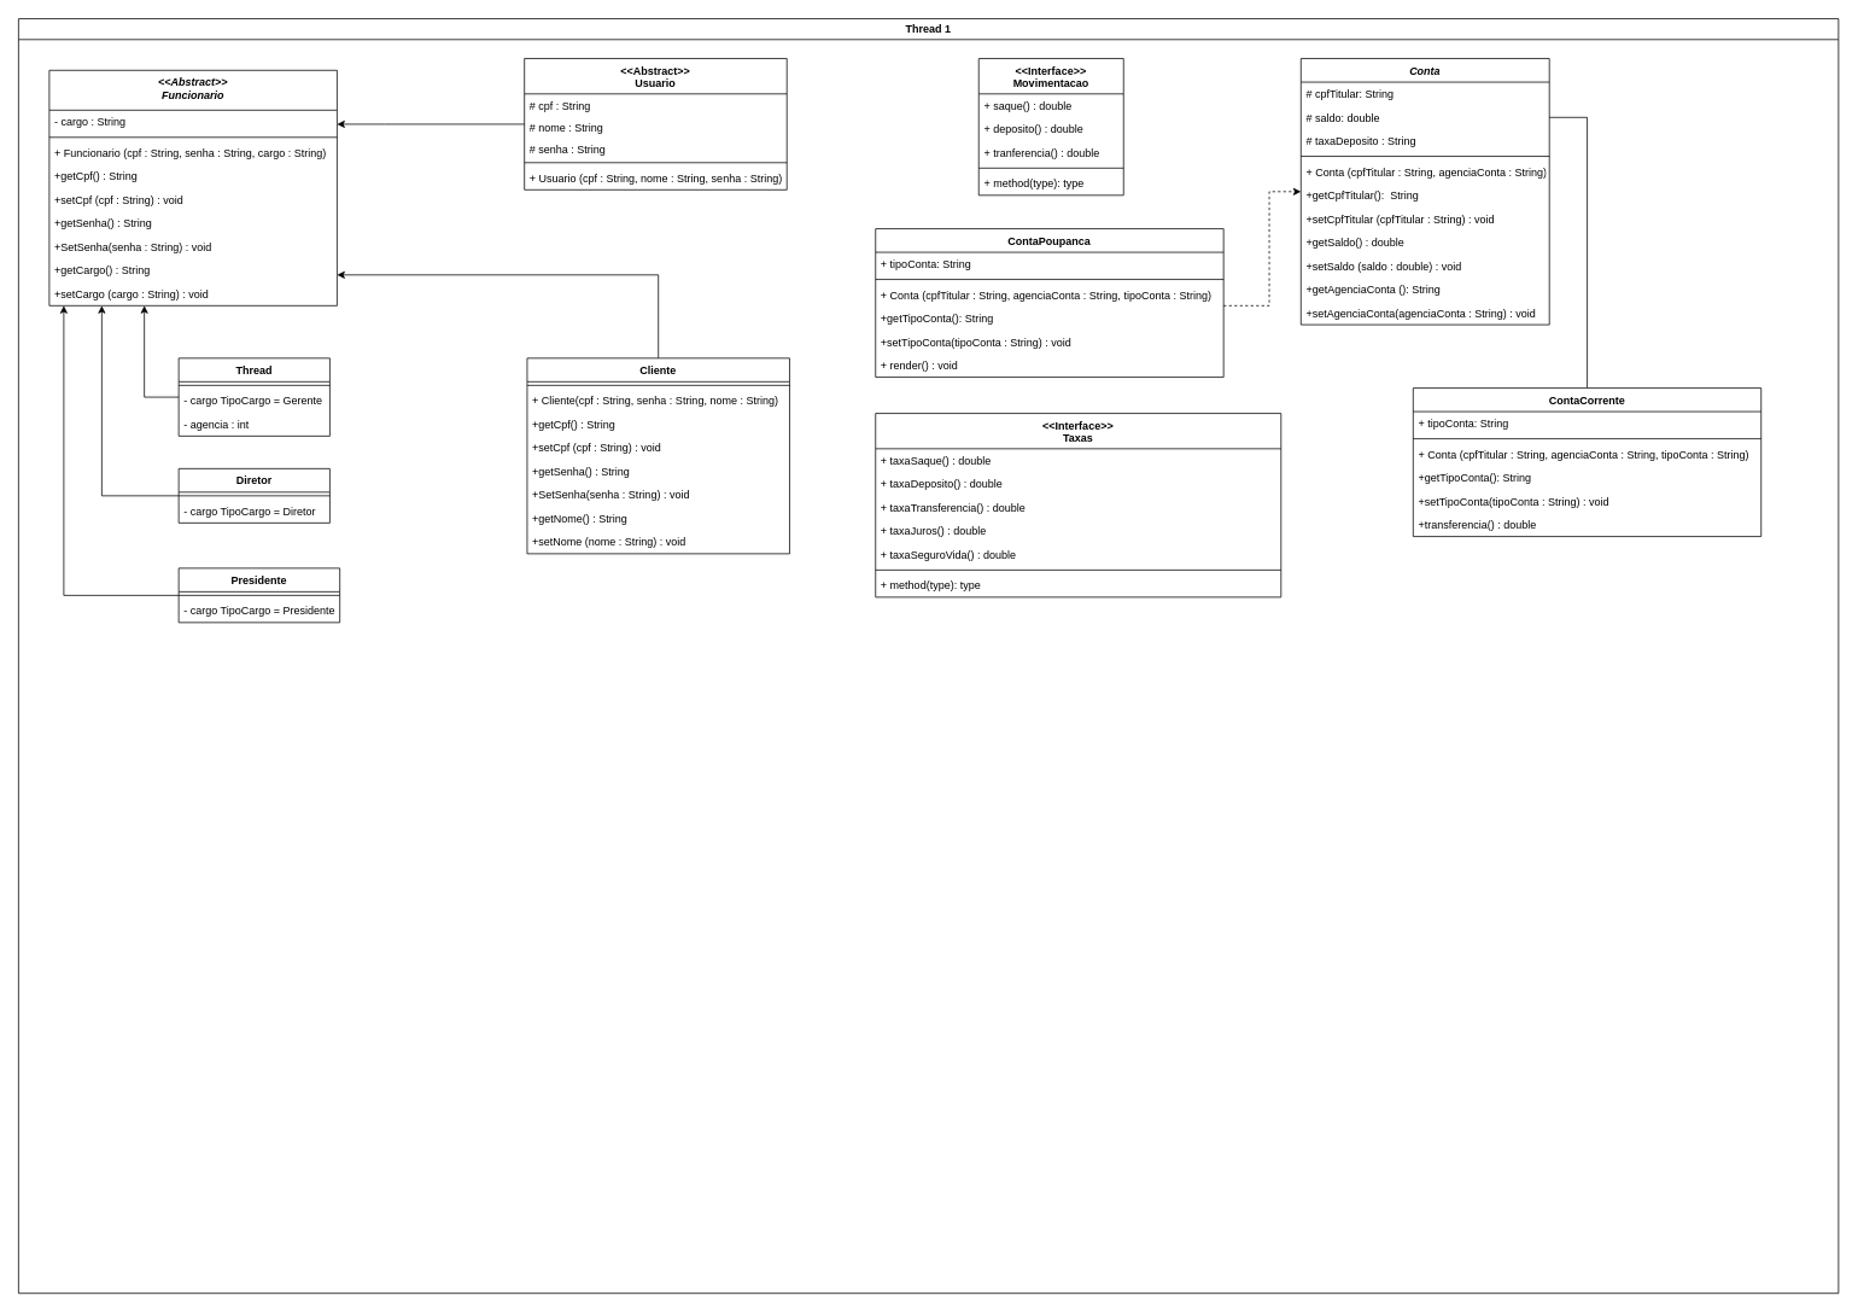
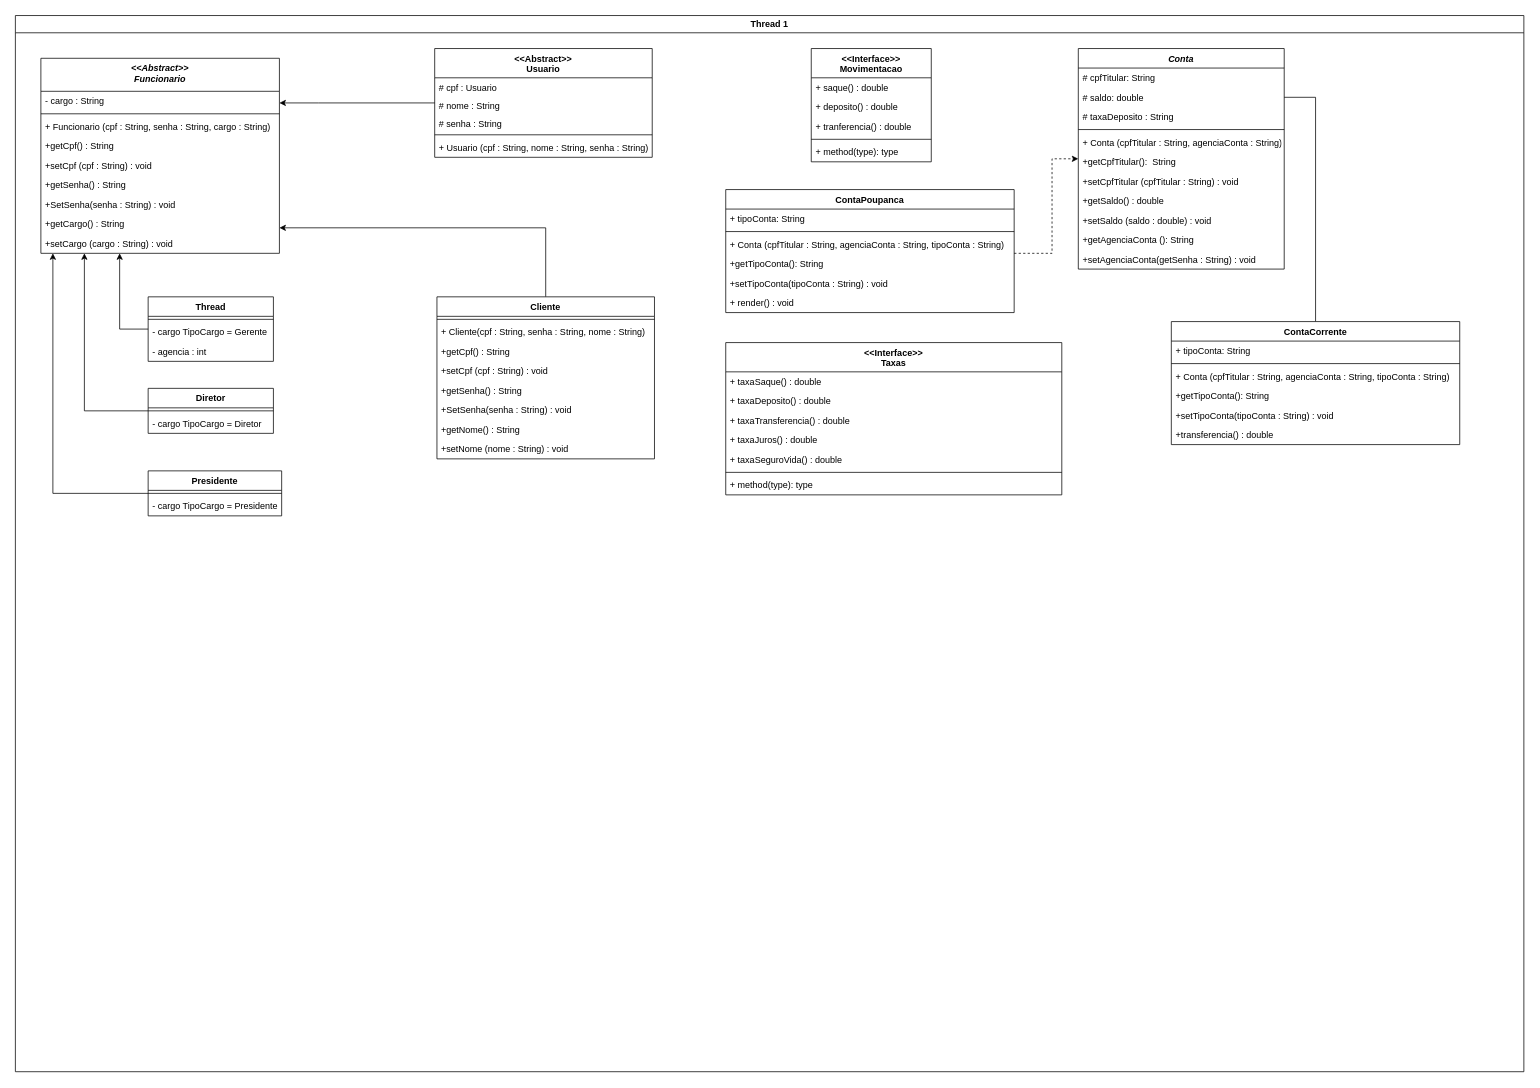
- <mxCell id="30" value="# cpf : String" style="text;strokeColor=none;fillColor=none;align=left;verticalAlign=top;spacingLeft=4;spacingRight=4;overflow=hidden;rotatable=0;points=[[0,0.5],[1,0.5]];portConstraint=eastwest;" vertex="1" parent="29"><mxGeometry y="39" width="290" height="24" as="geometry" /></mxCell>
+ <mxCell id="30" value="# cpf : Usuario" style="text;strokeColor=none;fillColor=none;align=left;verticalAlign=top;spacingLeft=4;spacingRight=4;overflow=hidden;rotatable=0;points=[[0,0.5],[1,0.5]];portConstraint=eastwest;" vertex="1" parent="29"><mxGeometry y="39" width="290" height="24" as="geometry" /></mxCell>
- <mxCell id="54" value="+setAgenciaConta(agenciaConta : String) : void" style="text;strokeColor=none;fillColor=none;align=left;verticalAlign=top;spacingLeft=4;spacingRight=4;overflow=hidden;rotatable=0;points=[[0,0.5],[1,0.5]];portConstraint=eastwest;" parent="43" vertex="1"><mxGeometry y="268" width="274.5" height="26" as="geometry" /></mxCell>
+ <mxCell id="54" value="+setAgenciaConta(getSenha : String) : void" style="text;strokeColor=none;fillColor=none;align=left;verticalAlign=top;spacingLeft=4;spacingRight=4;overflow=hidden;rotatable=0;points=[[0,0.5],[1,0.5]];portConstraint=eastwest;" parent="43" vertex="1"><mxGeometry y="268" width="274.5" height="26" as="geometry" /></mxCell>
